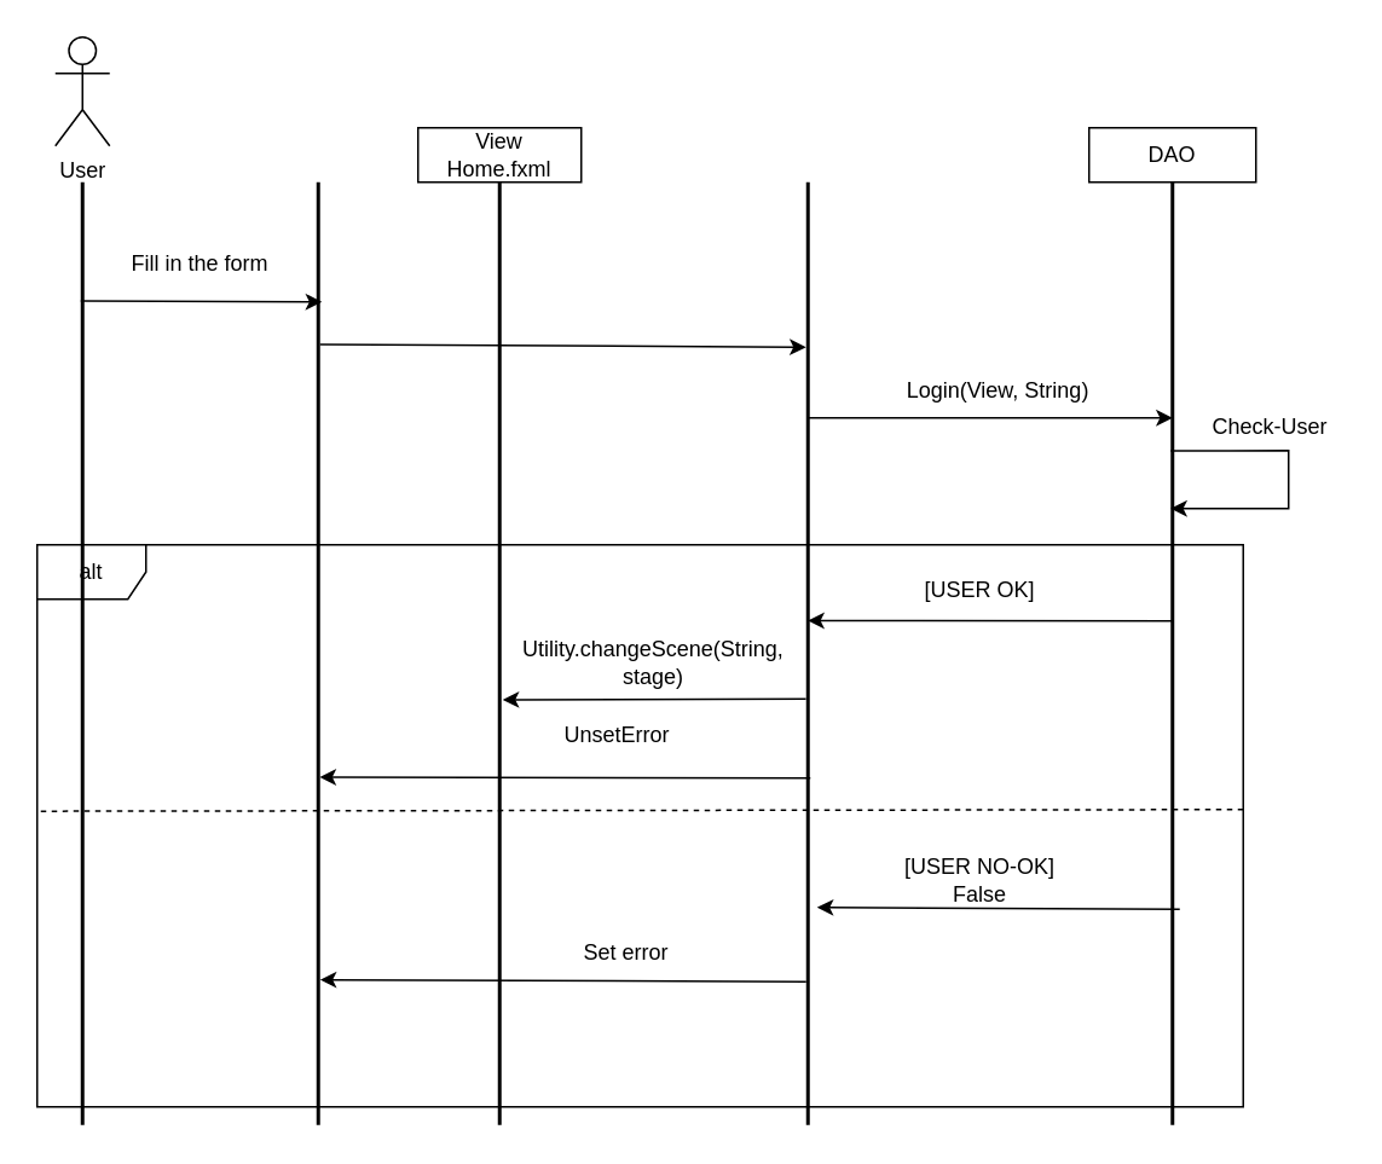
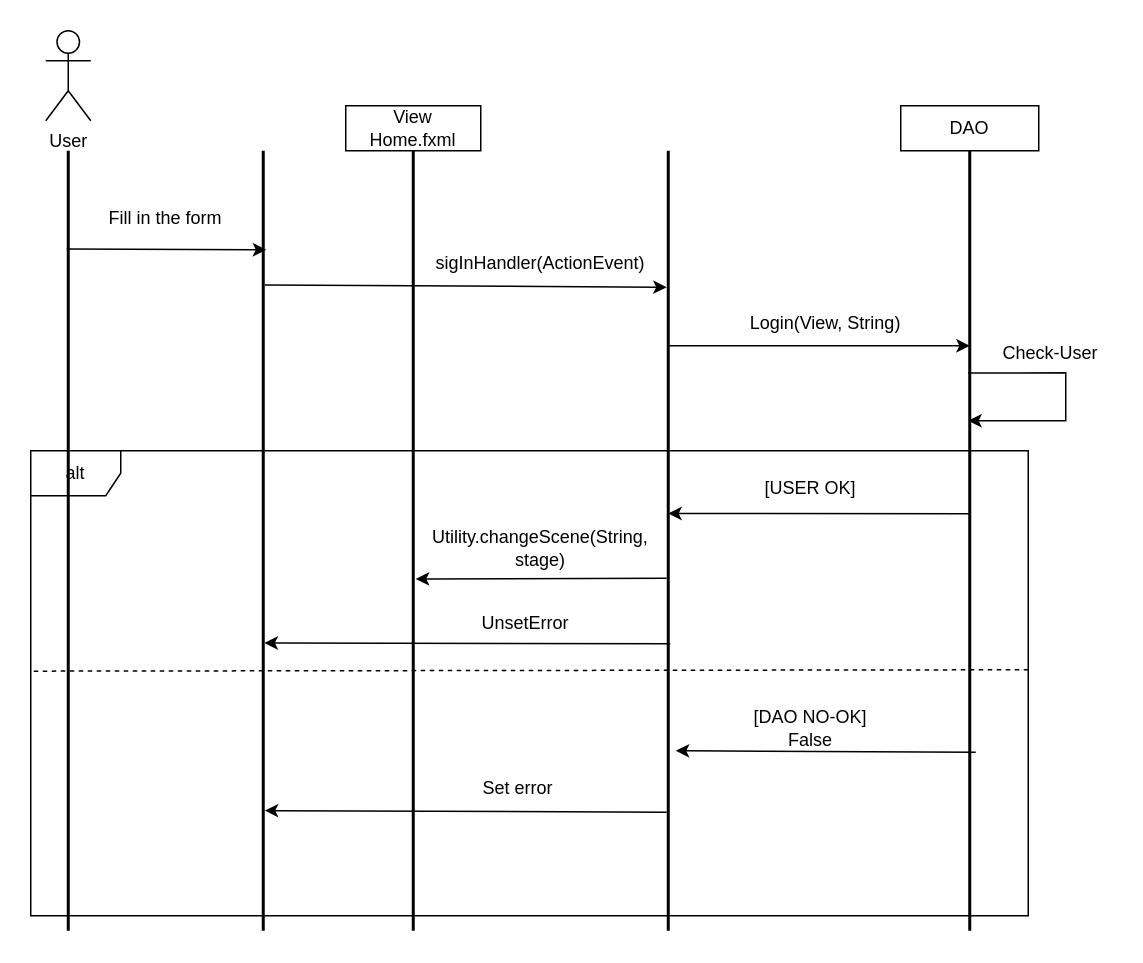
+ <mxCell id="10" value="sigInHandler(ActionEvent)" style="text;html=1;strokeColor=none;fillColor=none;align=center;verticalAlign=middle;whiteSpace=wrap;rounded=0;" vertex="1" parent="1"><mxGeometry x="280" y="160" width="160" height="30" as="geometry" /></mxCell>
- <mxCell id="29" value="UnsetError" style="text;html=1;strokeColor=none;fillColor=none;align=center;verticalAlign=middle;whiteSpace=wrap;rounded=0;shadow=0;" vertex="1" parent="1"><mxGeometry x="310" y="390" width="60" height="30" as="geometry" /></mxCell>
+ <mxCell id="29" value="UnsetError" style="text;html=1;strokeColor=none;fillColor=none;align=center;verticalAlign=middle;whiteSpace=wrap;rounded=0;shadow=0;" vertex="1" parent="1"><mxGeometry x="320" y="400" width="60" height="30" as="geometry" /></mxCell>
- <mxCell id="22" value="[USER NO-OK]&lt;br&gt;False" style="text;html=1;strokeColor=none;fillColor=none;align=center;verticalAlign=middle;whiteSpace=wrap;rounded=0;shadow=0;" vertex="1" parent="1"><mxGeometry x="495" y="470" width="90" height="30" as="geometry" /></mxCell>
+ <mxCell id="22" value="[DAO NO-OK]&lt;br&gt;False" style="text;html=1;strokeColor=none;fillColor=none;align=center;verticalAlign=middle;whiteSpace=wrap;rounded=0;shadow=0;" vertex="1" parent="1"><mxGeometry x="495" y="470" width="90" height="30" as="geometry" /></mxCell>
